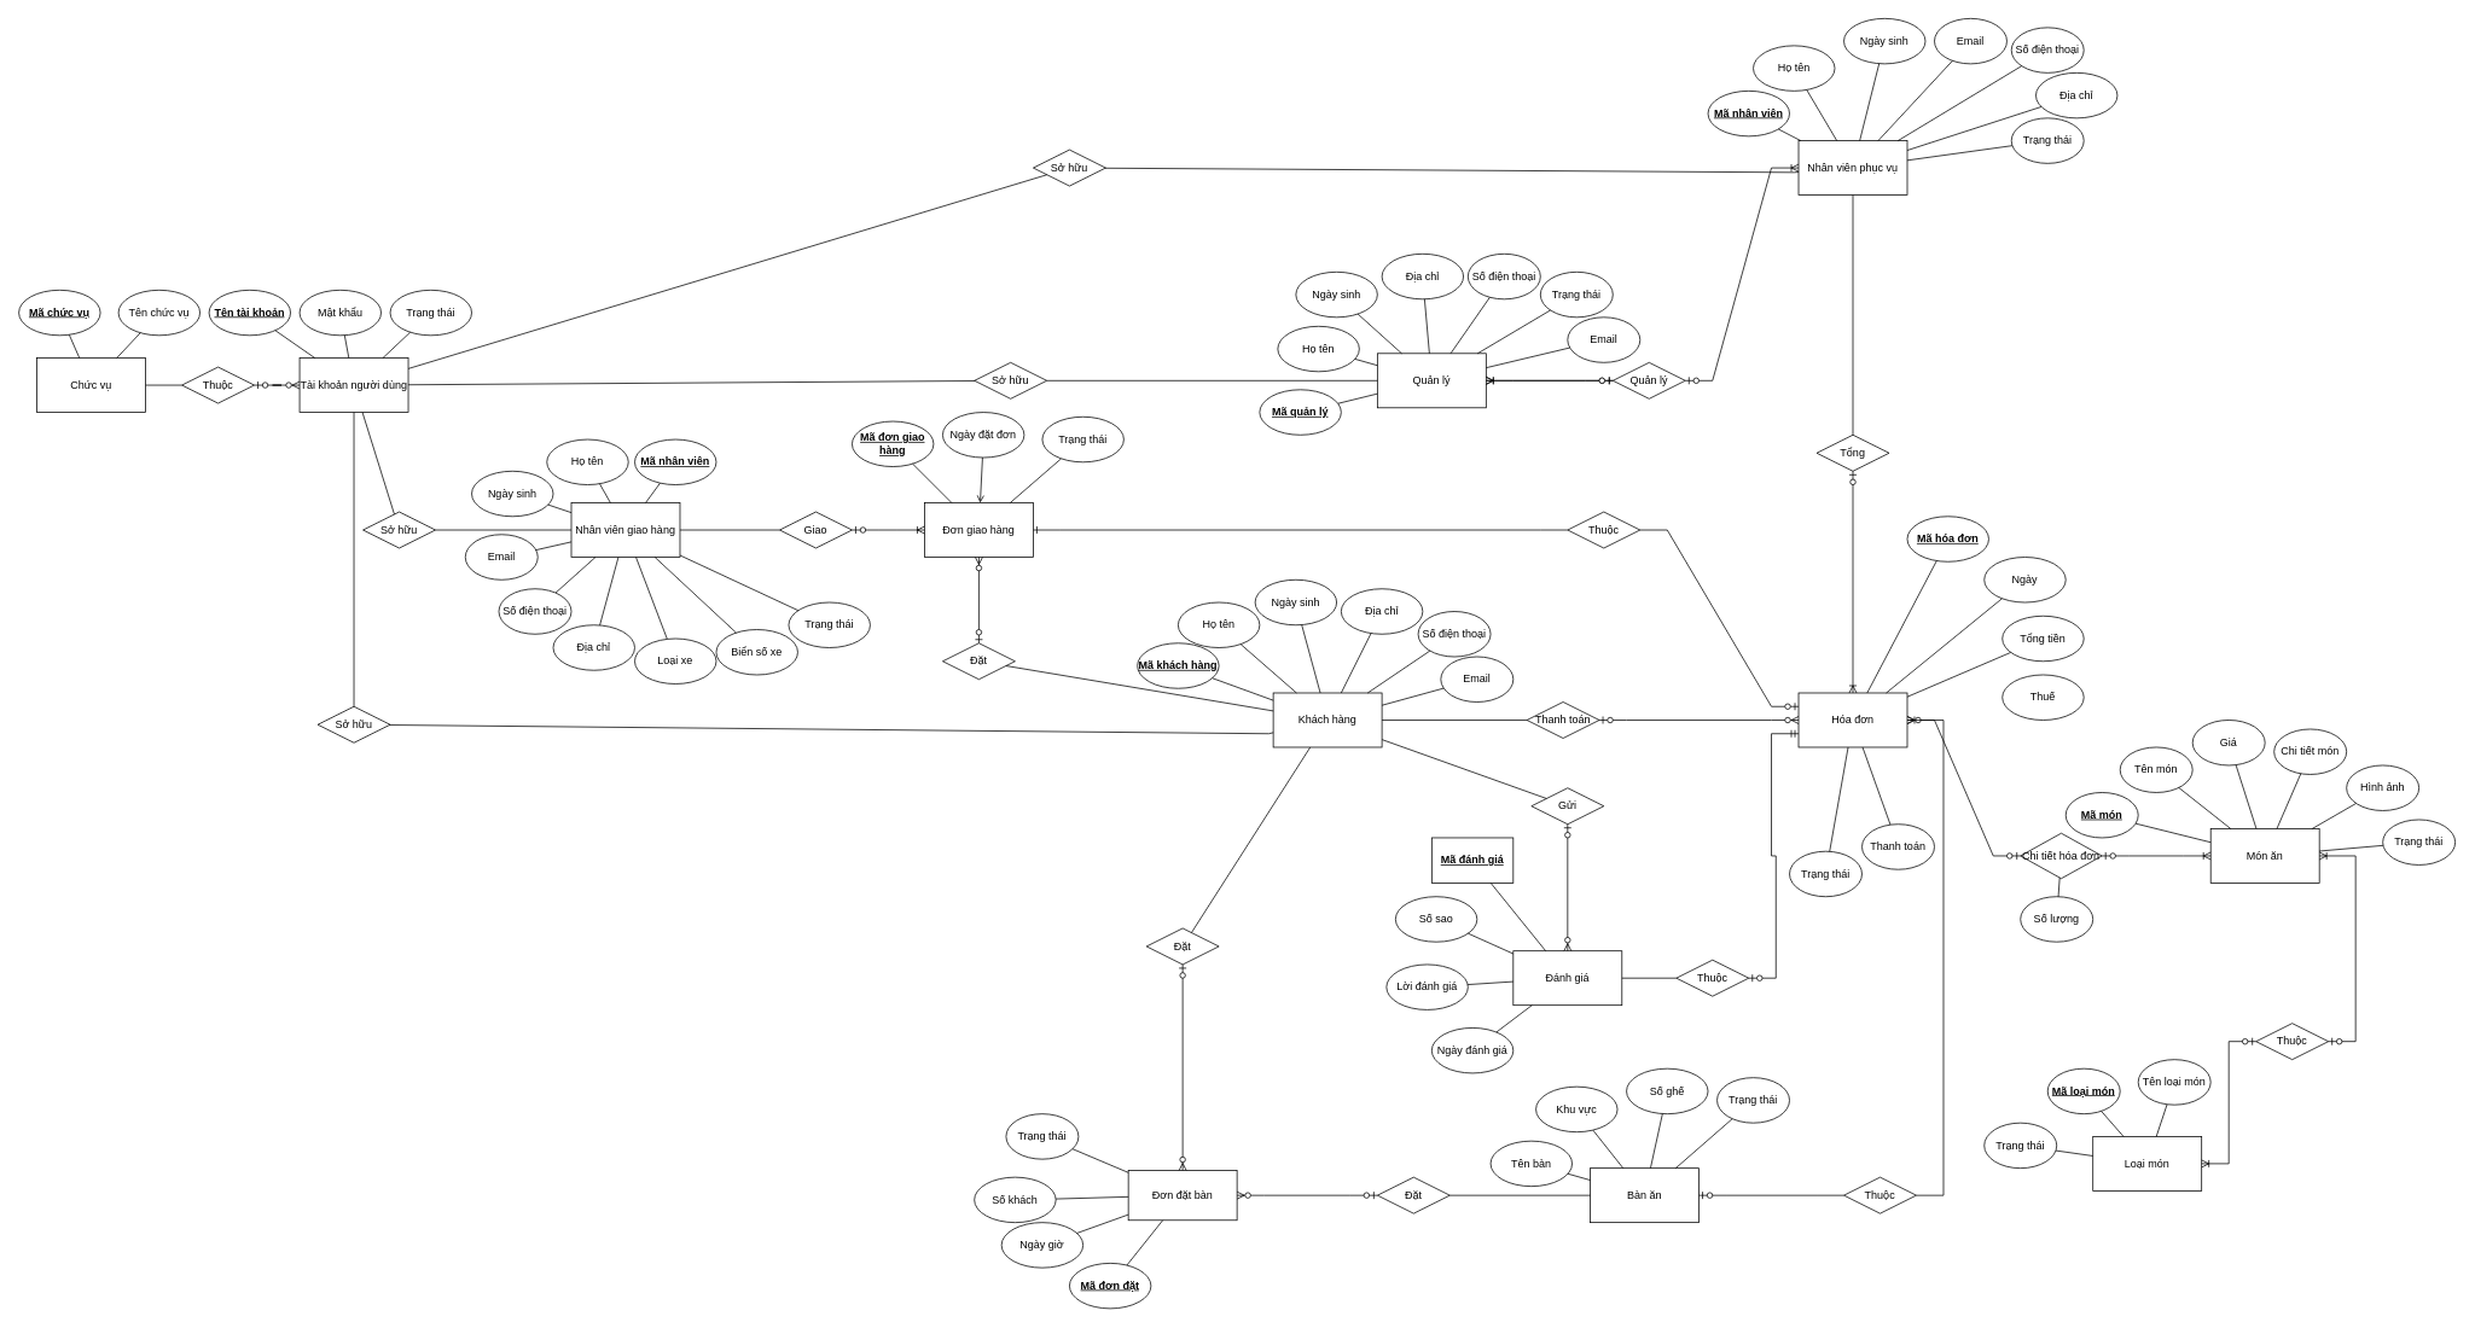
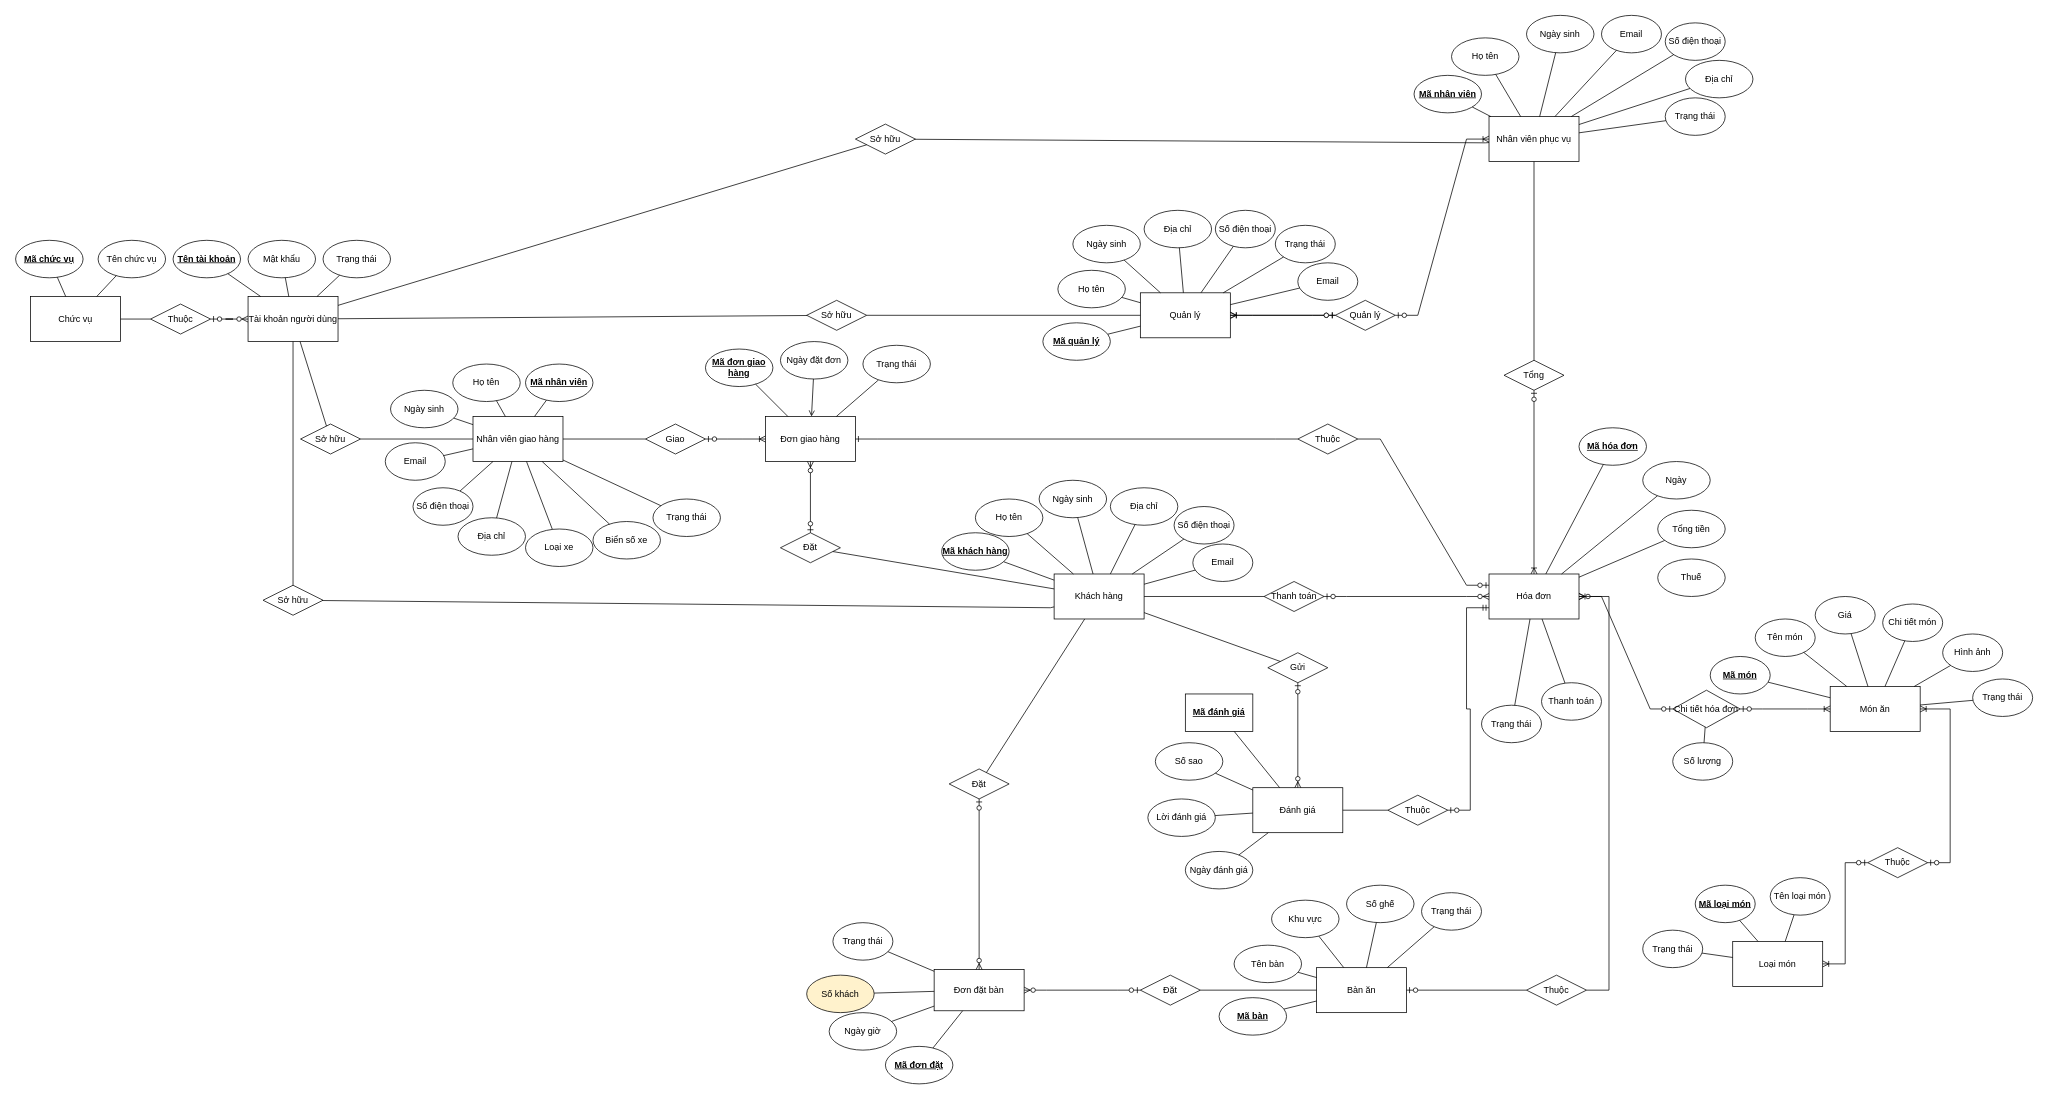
- <mxCell id="149" value="Số khách" style="ellipse;whiteSpace=wrap;html=1;" vertex="1" parent="1"><mxGeometry x="1075" y="1300" width="90" height="50" as="geometry" /></mxCell>
+ <mxCell id="149" value="Số khách" style="ellipse;whiteSpace=wrap;html=1;fillColor=#fff2cc;" vertex="1" parent="1"><mxGeometry x="1075" y="1300" width="90" height="50" as="geometry" /></mxCell>
+ <mxCell id="118" value="" style="endArrow=none;html=1;rounded=0;" edge="1" parent="1" source="117" target="116"><mxGeometry width="50" height="50" relative="1" as="geometry"><mxPoint x="1825" y="1320" as="sourcePoint" /><mxPoint x="1875" y="1270" as="targetPoint" /></mxGeometry></mxCell>
+ <mxCell id="117" value="Mã bàn" style="ellipse;whiteSpace=wrap;html=1;fontStyle=5" vertex="1" parent="1"><mxGeometry x="1625" y="1330" width="90" height="50" as="geometry" /></mxCell>
